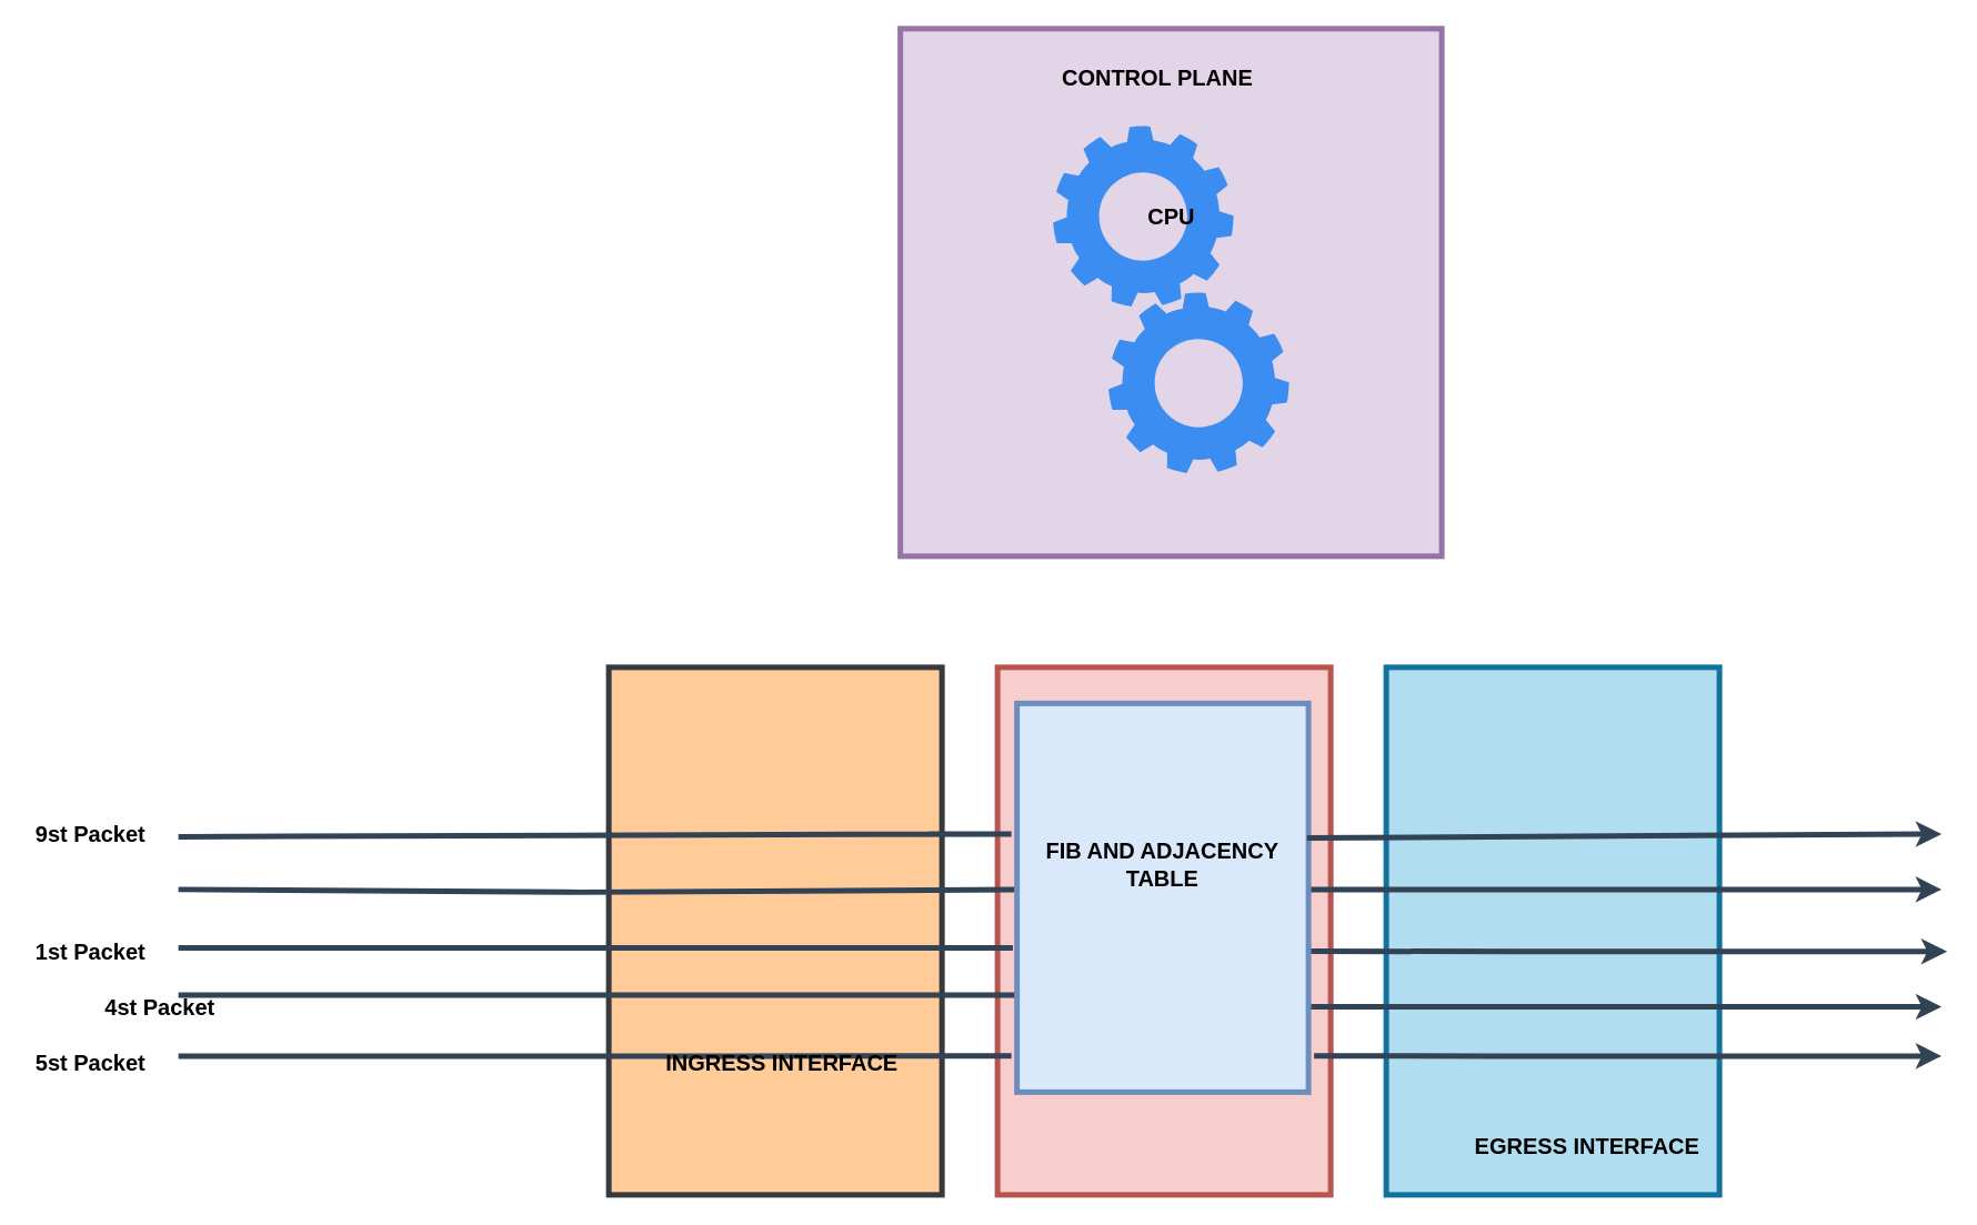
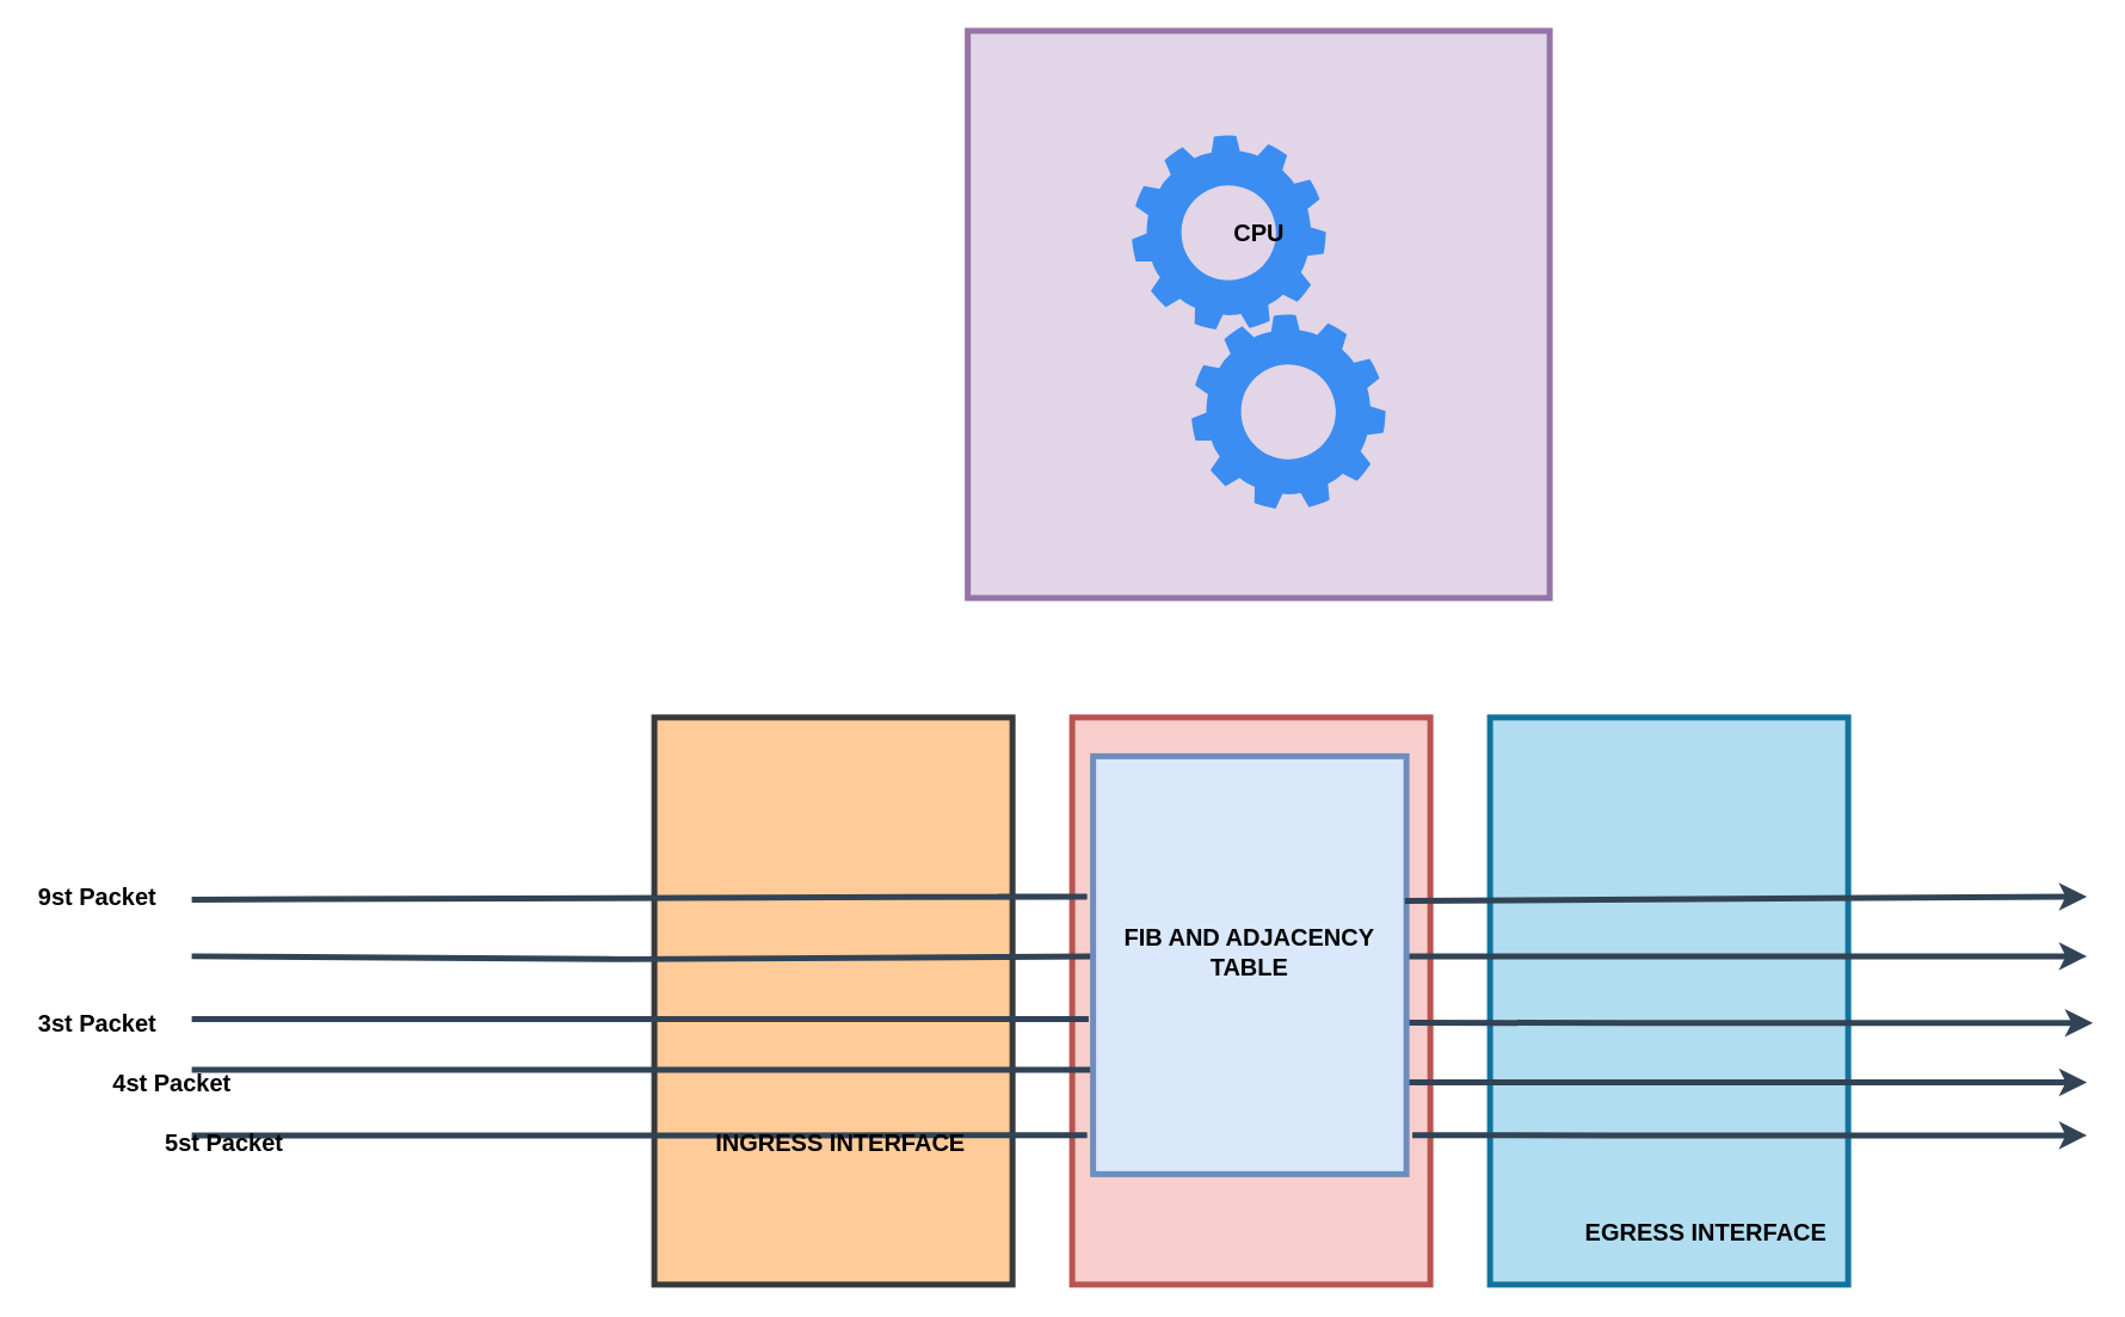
- <mxCell id="6" value="CONTROL PLANE" style="text;html=1;align=center;verticalAlign=middle;resizable=0;points=[];autosize=1;strokeColor=none;fillColor=none;fontStyle=1;fontSize=16;" vertex="1" parent="1"><mxGeometry x="753" y="40" width="160" height="30" as="geometry" /></mxCell>
- <mxCell id="25" value="FIB AND ADJACENCY TABLE" style="text;html=1;strokeColor=none;fillColor=none;align=center;verticalAlign=middle;whiteSpace=wrap;rounded=0;strokeWidth=5;fontSize=16;fontStyle=1" vertex="1" parent="1"><mxGeometry x="747" y="607" width="180" height="30" as="geometry" /></mxCell>
+ <mxCell id="25" value="FIB AND ADJACENCY TABLE" style="text;html=1;strokeColor=none;fillColor=none;align=center;verticalAlign=middle;whiteSpace=wrap;rounded=0;strokeWidth=5;fontSize=16;fontStyle=1" vertex="1" parent="1"><mxGeometry x="747" y="622" width="180" height="30" as="geometry" /></mxCell>
- <mxCell id="21" value="1st Packet" style="text;html=1;strokeColor=none;fillColor=none;align=center;verticalAlign=middle;whiteSpace=wrap;rounded=0;strokeWidth=5;fontSize=16;fontStyle=1" vertex="1" parent="1"><mxGeometry x="20" y="670" width="90" height="30" as="geometry" /></mxCell>
+ <mxCell id="21" value="3st Packet" style="text;html=1;strokeColor=none;fillColor=none;align=center;verticalAlign=middle;whiteSpace=wrap;rounded=0;strokeWidth=5;fontSize=16;fontStyle=1" vertex="1" parent="1"><mxGeometry x="20" y="670" width="90" height="30" as="geometry" /></mxCell>
- <mxCell id="23" value="5st Packet" style="text;html=1;strokeColor=none;fillColor=none;align=center;verticalAlign=middle;whiteSpace=wrap;rounded=0;strokeWidth=5;fontSize=16;fontStyle=1" vertex="1" parent="1"><mxGeometry x="20" y="750" width="90" height="30" as="geometry" /></mxCell>
+ <mxCell id="23" value="5st Packet" style="text;html=1;strokeColor=none;fillColor=none;align=center;verticalAlign=middle;whiteSpace=wrap;rounded=0;strokeWidth=5;fontSize=16;fontStyle=1" vertex="1" parent="1"><mxGeometry x="105" y="750" width="90" height="30" as="geometry" /></mxCell>
